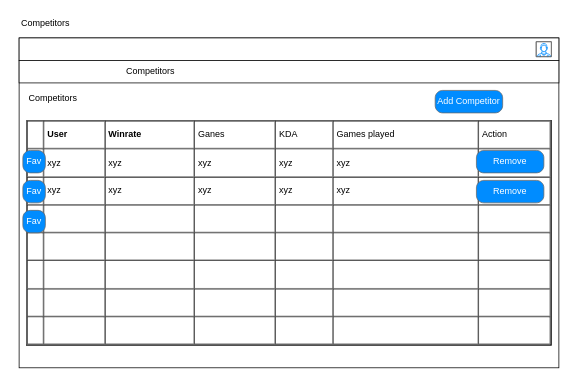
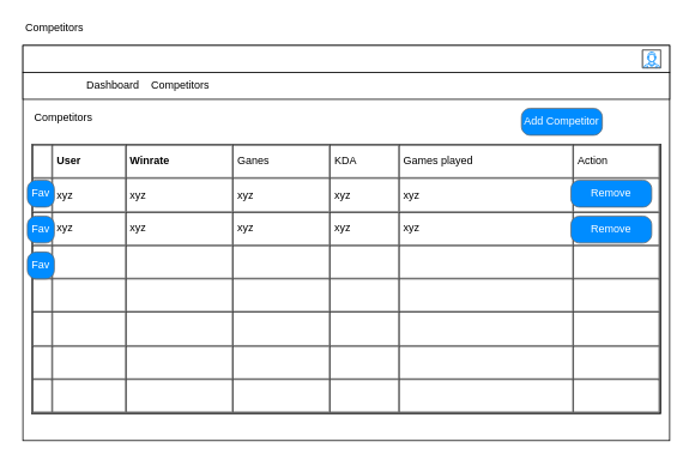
+ <mxCell id="7" value="Dashboard" style="text;html=1;align=center;verticalAlign=middle;resizable=0;points=[];autosize=1;strokeColor=none;fillColor=none;" vertex="1" parent="1"><mxGeometry x="90" y="85" width="70" height="20" as="geometry" /></mxCell>
